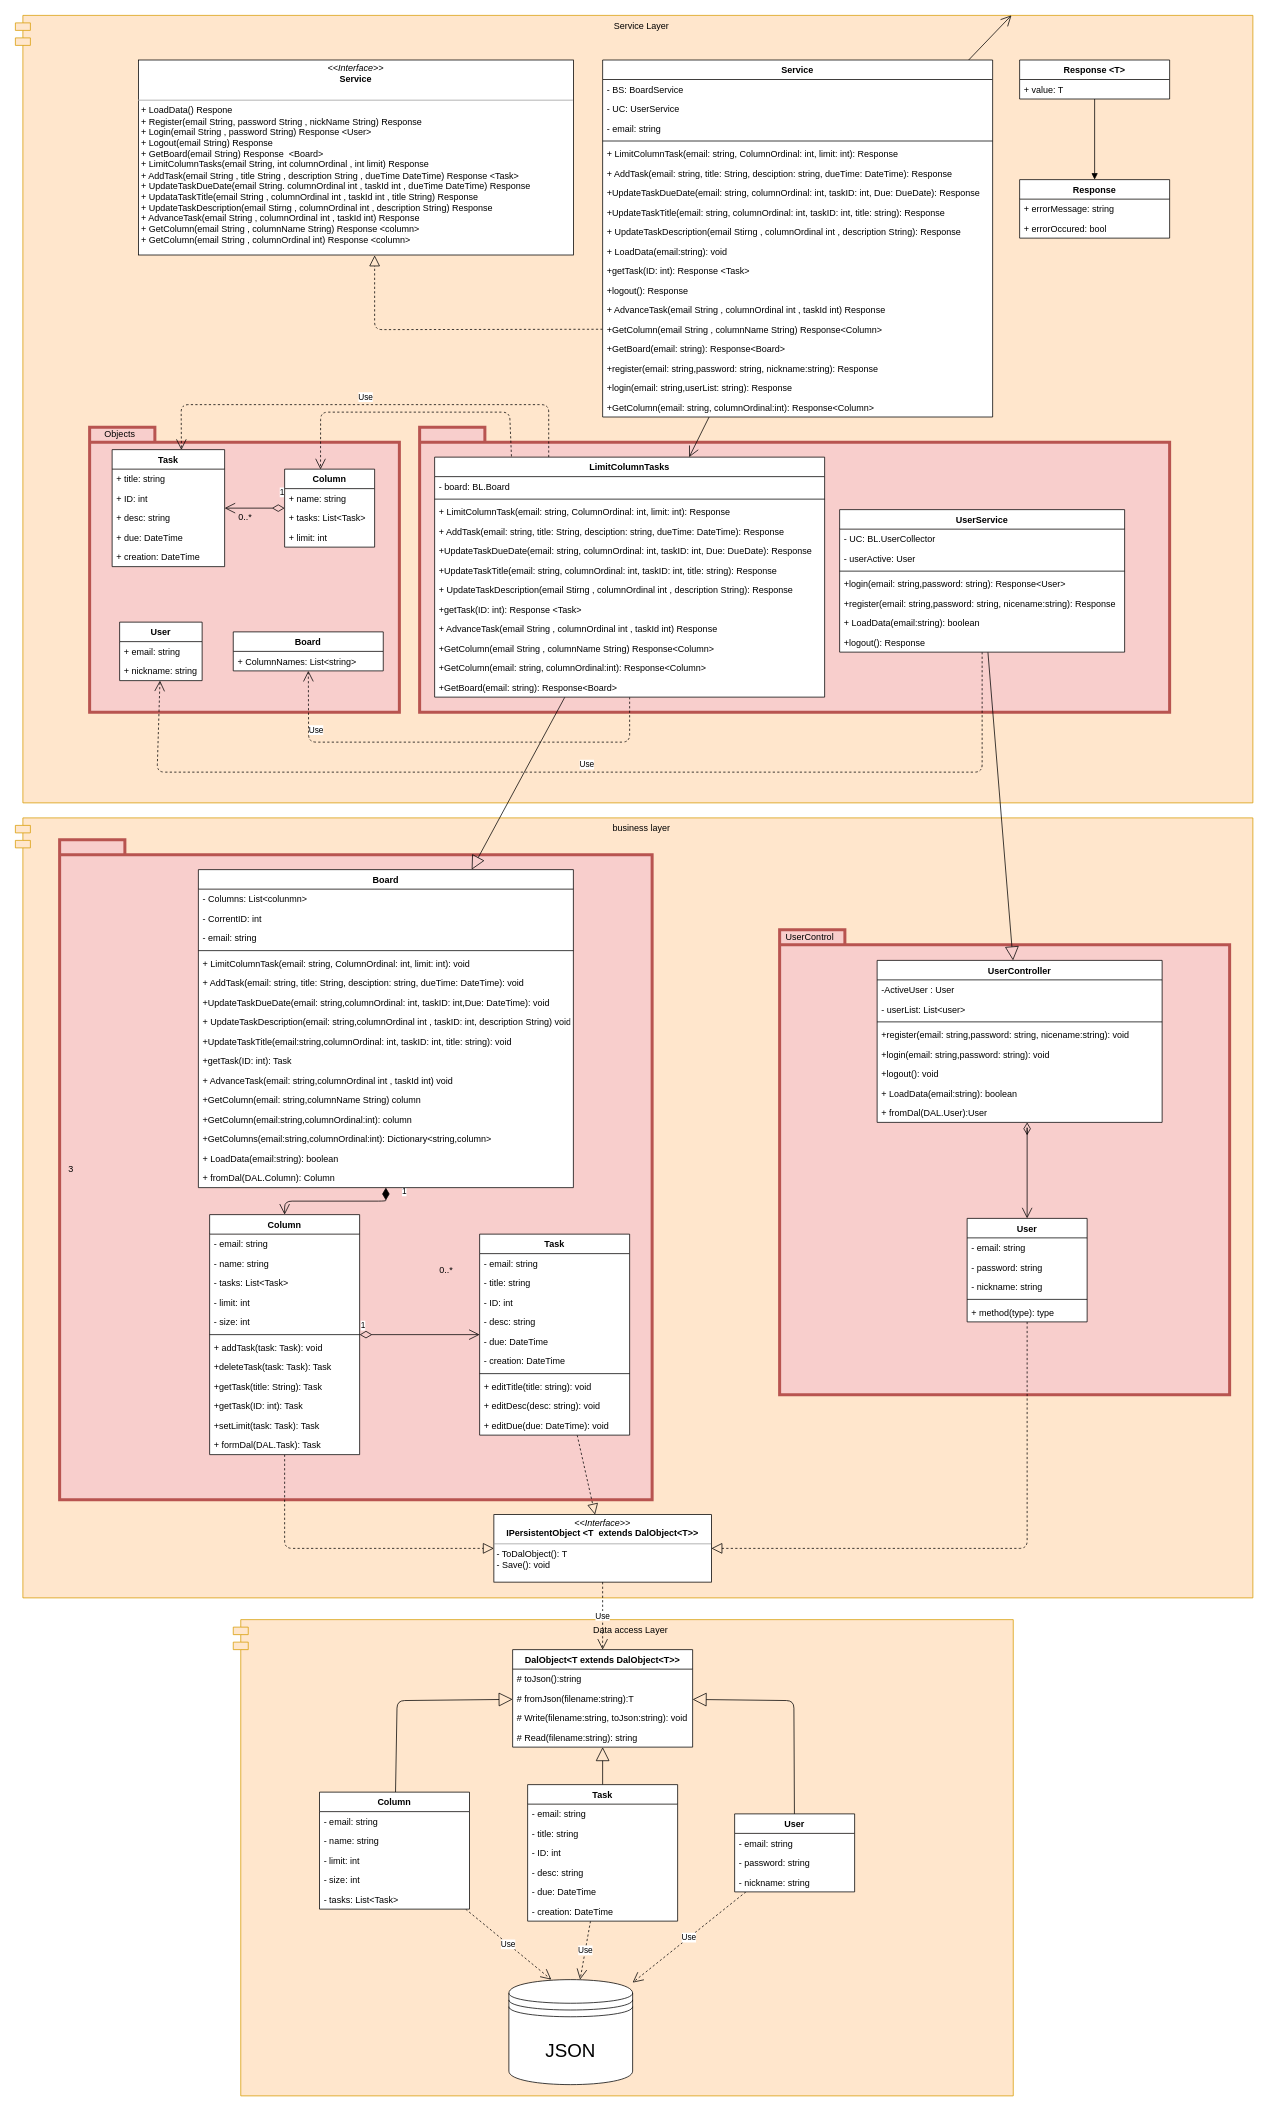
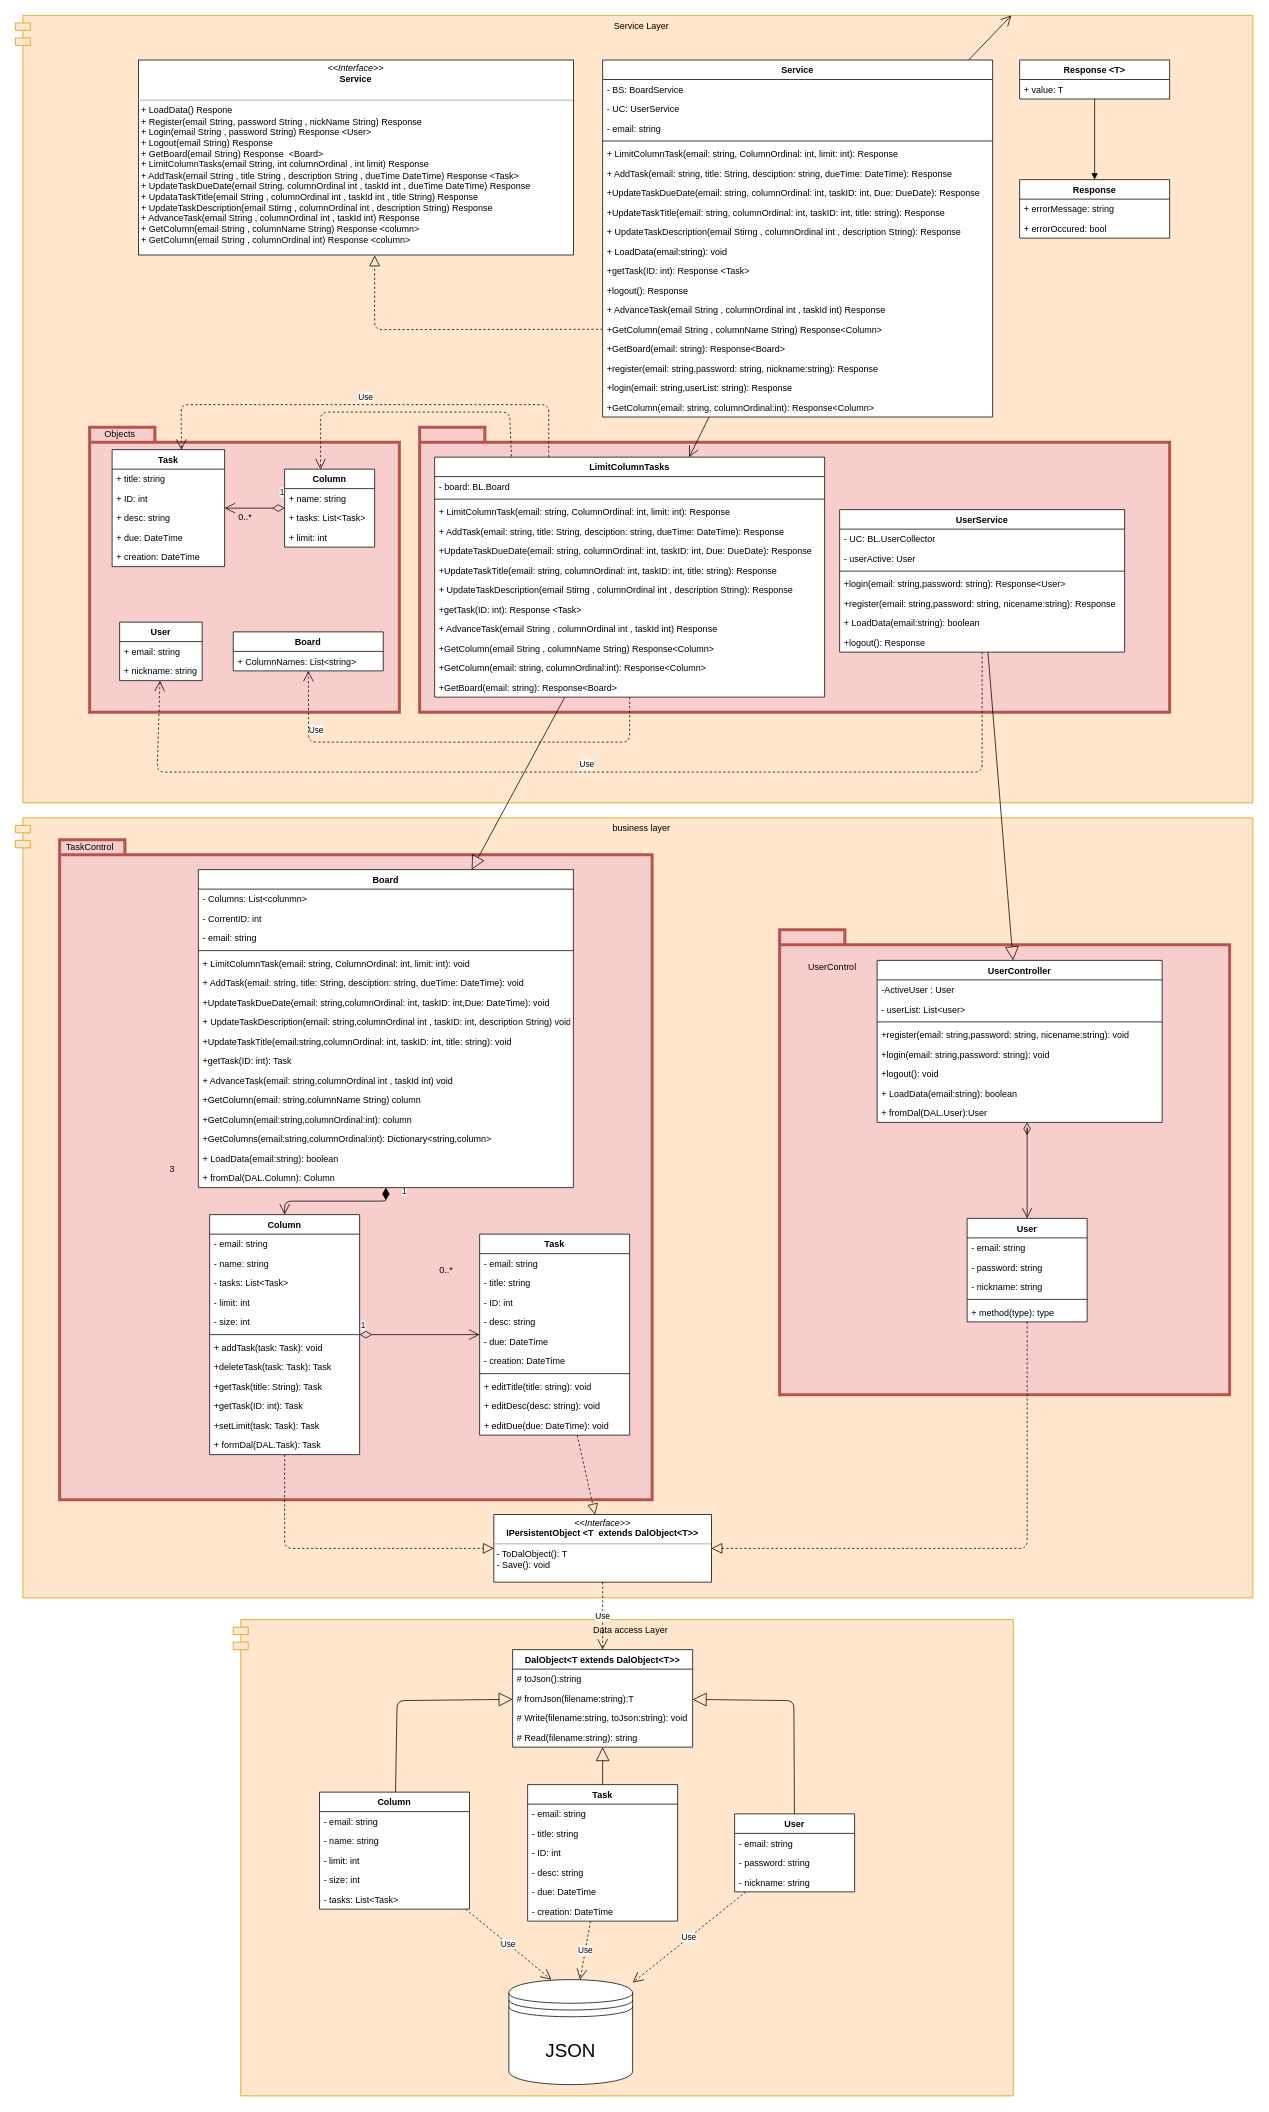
+ <mxCell id="8" value="TaskControl" style="text;html=1;align=center;verticalAlign=middle;resizable=0;points=[];autosize=1;" parent="1" vertex="1"><mxGeometry x="79" y="1119" width="80" height="20" as="geometry" /></mxCell>
- <mxCell id="9" value="UserControl" style="text;html=1;align=center;verticalAlign=middle;resizable=0;points=[];autosize=1;" parent="1" vertex="1"><mxGeometry x="1039" y="1239" width="80" height="20" as="geometry" /></mxCell>
+ <mxCell id="9" value="UserControl" style="text;html=1;align=center;verticalAlign=middle;resizable=0;points=[];autosize=1;" parent="1" vertex="1"><mxGeometry x="1069" y="1279" width="80" height="20" as="geometry" /></mxCell>
- <mxCell id="14" value="3" style="text;html=1;align=center;verticalAlign=middle;resizable=0;points=[];autosize=1;" parent="1" vertex="1"><mxGeometry x="84" y="1549" width="20" height="20" as="geometry" /></mxCell>
+ <mxCell id="14" value="3" style="text;html=1;align=center;verticalAlign=middle;resizable=0;points=[];autosize=1;" parent="1" vertex="1"><mxGeometry x="219" y="1549" width="20" height="20" as="geometry" /></mxCell>
